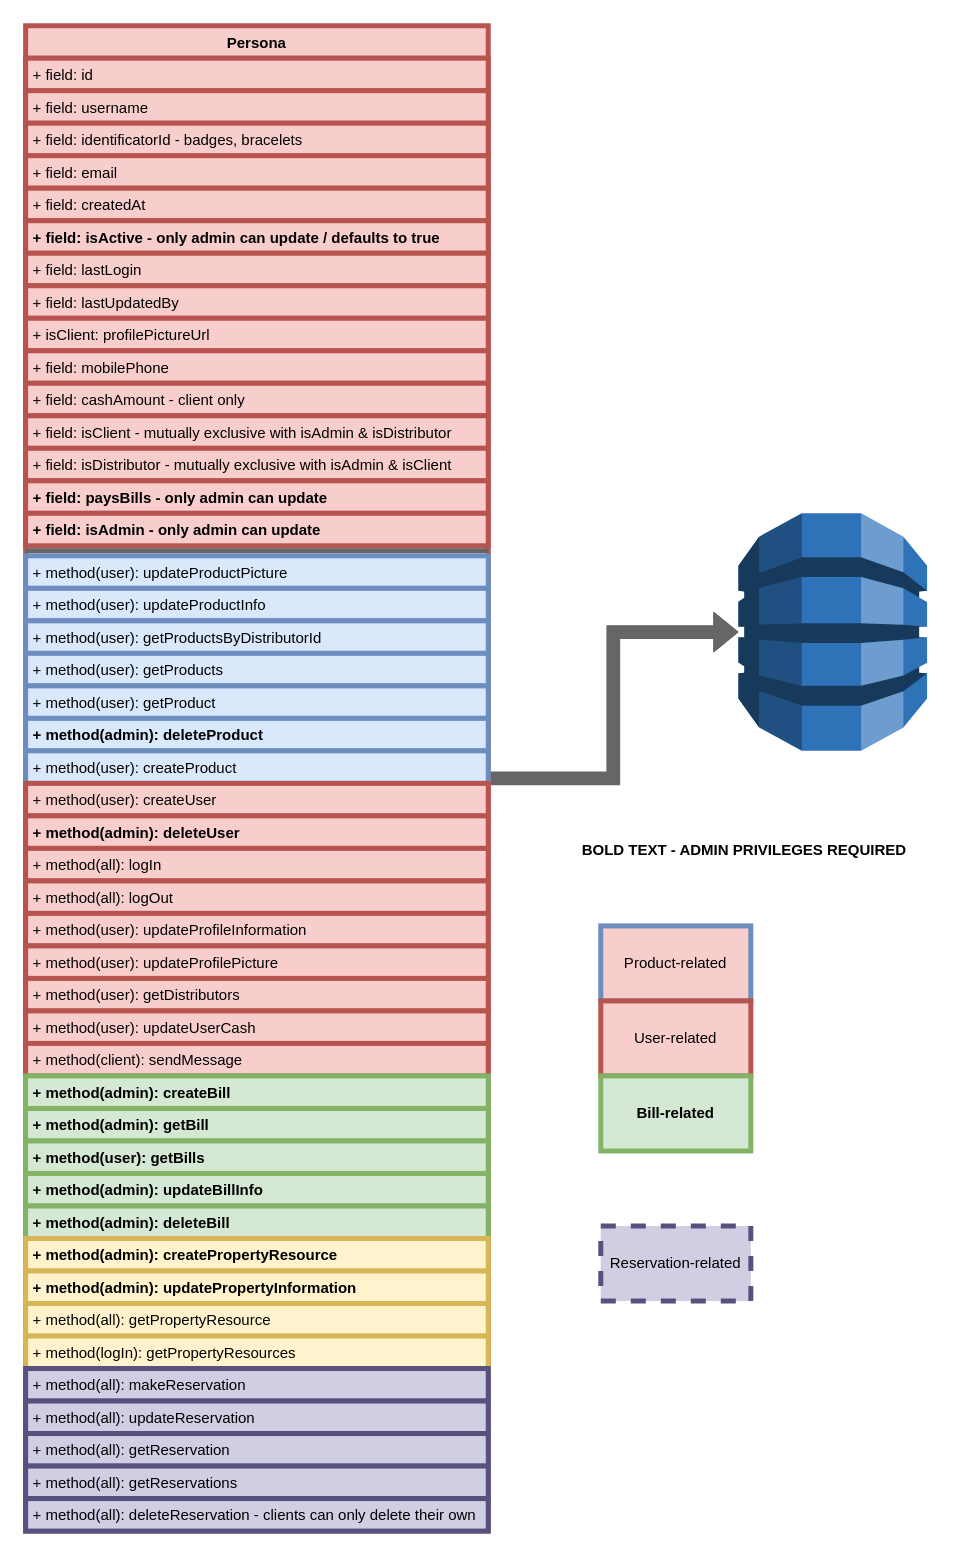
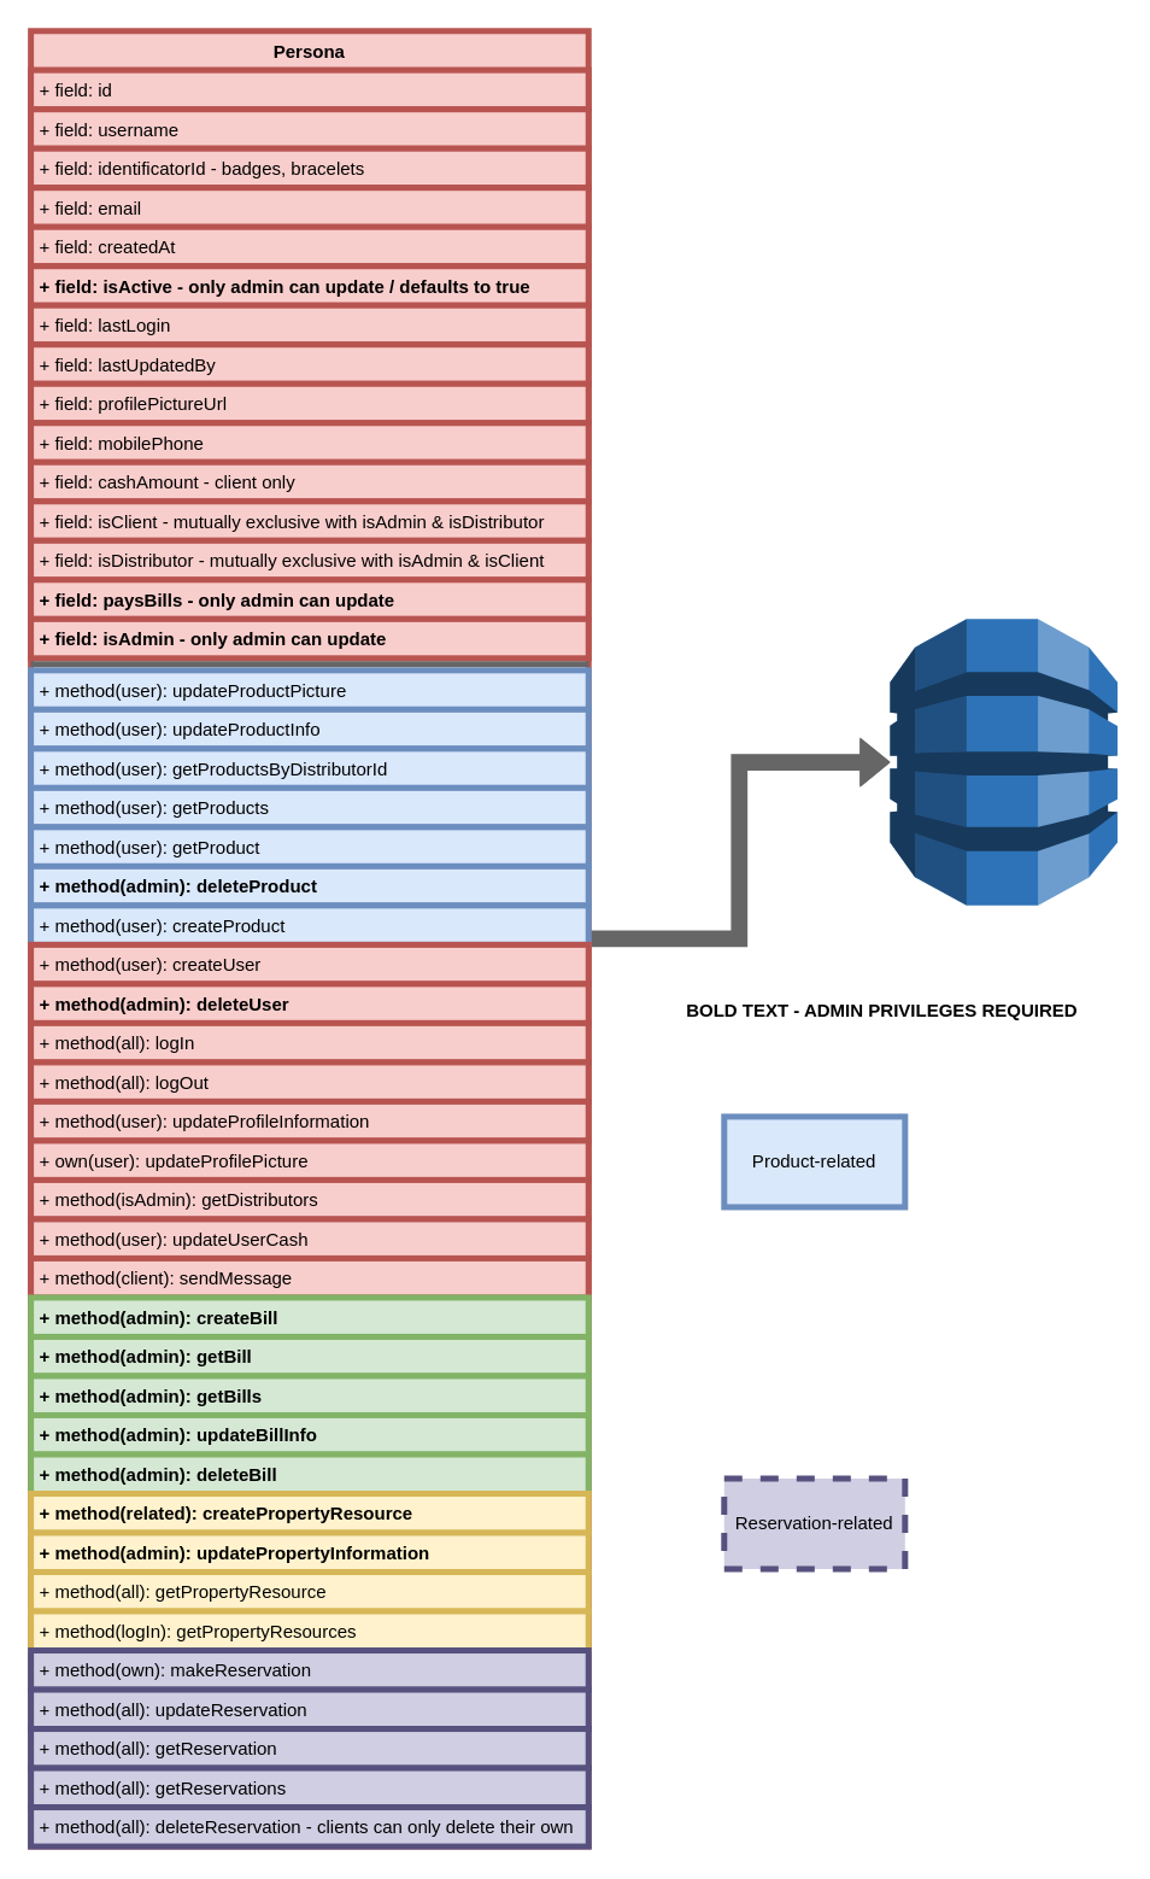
- <mxCell id="17" value="+ isClient: profilePictureUrl" style="text;align=left;verticalAlign=top;spacingLeft=4;spacingRight=4;overflow=hidden;rotatable=0;points=[[0,0.5],[1,0.5]];portConstraint=eastwest;fillColor=#f8cecc;strokeColor=#b85450;strokeWidth=4;fontStyle=0;labelBackgroundColor=none;" vertex="1" parent="8"><mxGeometry y="234" width="370" height="26" as="geometry" /></mxCell>
+ <mxCell id="17" value="+ field: profilePictureUrl" style="text;align=left;verticalAlign=top;spacingLeft=4;spacingRight=4;overflow=hidden;rotatable=0;points=[[0,0.5],[1,0.5]];portConstraint=eastwest;fillColor=#f8cecc;strokeColor=#b85450;strokeWidth=4;fontStyle=0;labelBackgroundColor=none;" vertex="1" parent="8"><mxGeometry y="234" width="370" height="26" as="geometry" /></mxCell>
- <mxCell id="7" value="BOLD TEXT - ADMIN PRIVILEGES REQUIRED" style="text;html=1;strokeColor=none;fillColor=none;align=center;verticalAlign=middle;whiteSpace=wrap;rounded=0;shadow=0;labelBackgroundColor=none;fontStyle=1" vertex="1" parent="1"><mxGeometry x="440" y="670" width="310" height="20" as="geometry" /></mxCell>
+ <mxCell id="7" value="BOLD TEXT - ADMIN PRIVILEGES REQUIRED" style="text;html=1;strokeColor=none;fillColor=none;align=center;verticalAlign=middle;whiteSpace=wrap;rounded=0;shadow=0;labelBackgroundColor=none;fontStyle=1" vertex="1" parent="1"><mxGeometry x="430" y="660" width="310" height="20" as="geometry" /></mxCell>
- <mxCell id="37" value="+ method(user): updateProfilePicture" style="text;align=left;verticalAlign=top;spacingLeft=4;spacingRight=4;overflow=hidden;rotatable=0;points=[[0,0.5],[1,0.5]];portConstraint=eastwest;fillColor=#f8cecc;strokeColor=#b85450;strokeWidth=4;fontStyle=0;labelBackgroundColor=none;" vertex="1" parent="8"><mxGeometry y="736" width="370" height="26" as="geometry" /></mxCell>
+ <mxCell id="37" value="+ own(user): updateProfilePicture" style="text;align=left;verticalAlign=top;spacingLeft=4;spacingRight=4;overflow=hidden;rotatable=0;points=[[0,0.5],[1,0.5]];portConstraint=eastwest;fillColor=#f8cecc;strokeColor=#b85450;strokeWidth=4;fontStyle=0;labelBackgroundColor=none;" vertex="1" parent="8"><mxGeometry y="736" width="370" height="26" as="geometry" /></mxCell>
- <mxCell id="4" value="Product-related" style="rounded=0;whiteSpace=wrap;html=1;shadow=0;labelBackgroundColor=none;strokeColor=#6c8ebf;strokeWidth=4;fillColor=#f8cecc;align=center;fontStyle=0;" vertex="1" parent="1"><mxGeometry x="480" y="740" width="120" height="60" as="geometry" /></mxCell>
+ <mxCell id="4" value="Product-related" style="rounded=0;whiteSpace=wrap;html=1;shadow=0;labelBackgroundColor=none;strokeColor=#6c8ebf;strokeWidth=4;fillColor=#dae8fc;align=center;fontStyle=0" vertex="1" parent="1"><mxGeometry x="480" y="740" width="120" height="60" as="geometry" /></mxCell>
- <mxCell id="38" value="+ method(user): getDistributors" style="text;align=left;verticalAlign=top;spacingLeft=4;spacingRight=4;overflow=hidden;rotatable=0;points=[[0,0.5],[1,0.5]];portConstraint=eastwest;fillColor=#f8cecc;strokeColor=#b85450;strokeWidth=4;fontStyle=0;labelBackgroundColor=none;" vertex="1" parent="8"><mxGeometry y="762" width="370" height="26" as="geometry" /></mxCell>
+ <mxCell id="38" value="+ method(isAdmin): getDistributors" style="text;align=left;verticalAlign=top;spacingLeft=4;spacingRight=4;overflow=hidden;rotatable=0;points=[[0,0.5],[1,0.5]];portConstraint=eastwest;fillColor=#f8cecc;strokeColor=#b85450;strokeWidth=4;fontStyle=0;labelBackgroundColor=none;" vertex="1" parent="8"><mxGeometry y="762" width="370" height="26" as="geometry" /></mxCell>
- <mxCell id="5" value="User-related" style="rounded=0;whiteSpace=wrap;html=1;shadow=0;labelBackgroundColor=none;strokeColor=#b85450;strokeWidth=4;fillColor=#f8cecc;align=center;fontStyle=0" vertex="1" parent="1"><mxGeometry x="480" y="800" width="120" height="60" as="geometry" /></mxCell>
- <mxCell id="6" value="Bill-related" style="rounded=0;whiteSpace=wrap;html=1;shadow=0;labelBackgroundColor=none;strokeColor=#82b366;strokeWidth=4;fillColor=#d5e8d4;align=center;fontStyle=1" vertex="1" parent="1"><mxGeometry x="480" y="860" width="120" height="60" as="geometry" /></mxCell>
- <mxCell id="43" value="+ method(user): getBills" style="text;align=left;verticalAlign=top;spacingLeft=4;spacingRight=4;overflow=hidden;rotatable=0;points=[[0,0.5],[1,0.5]];portConstraint=eastwest;fillColor=#d5e8d4;strokeColor=#82b366;strokeWidth=4;fontStyle=1;labelBackgroundColor=none;" vertex="1" parent="8"><mxGeometry y="892" width="370" height="26" as="geometry" /></mxCell>
+ <mxCell id="43" value="+ method(admin): getBills" style="text;align=left;verticalAlign=top;spacingLeft=4;spacingRight=4;overflow=hidden;rotatable=0;points=[[0,0.5],[1,0.5]];portConstraint=eastwest;fillColor=#d5e8d4;strokeColor=#82b366;strokeWidth=4;fontStyle=1;labelBackgroundColor=none;" vertex="1" parent="8"><mxGeometry y="892" width="370" height="26" as="geometry" /></mxCell>
- <mxCell id="46" value="+ method(admin): createPropertyResource" style="text;align=left;verticalAlign=top;spacingLeft=4;spacingRight=4;overflow=hidden;rotatable=0;points=[[0,0.5],[1,0.5]];portConstraint=eastwest;fillColor=#fff2cc;strokeColor=#d6b656;strokeWidth=4;fontStyle=1;labelBackgroundColor=none;" vertex="1" parent="8"><mxGeometry y="970" width="370" height="26" as="geometry" /></mxCell>
+ <mxCell id="46" value="+ method(related): createPropertyResource" style="text;align=left;verticalAlign=top;spacingLeft=4;spacingRight=4;overflow=hidden;rotatable=0;points=[[0,0.5],[1,0.5]];portConstraint=eastwest;fillColor=#fff2cc;strokeColor=#d6b656;strokeWidth=4;fontStyle=1;labelBackgroundColor=none;" vertex="1" parent="8"><mxGeometry y="970" width="370" height="26" as="geometry" /></mxCell>
- <mxCell id="50" value="+ method(all): makeReservation" style="text;align=left;verticalAlign=top;spacingLeft=4;spacingRight=4;overflow=hidden;rotatable=0;points=[[0,0.5],[1,0.5]];portConstraint=eastwest;fillColor=#d0cee2;strokeColor=#56517e;strokeWidth=4;fontStyle=0;labelBackgroundColor=none;" vertex="1" parent="8"><mxGeometry y="1074" width="370" height="26" as="geometry" /></mxCell>
+ <mxCell id="50" value="+ method(own): makeReservation" style="text;align=left;verticalAlign=top;spacingLeft=4;spacingRight=4;overflow=hidden;rotatable=0;points=[[0,0.5],[1,0.5]];portConstraint=eastwest;fillColor=#d0cee2;strokeColor=#56517e;strokeWidth=4;fontStyle=0;labelBackgroundColor=none;" vertex="1" parent="8"><mxGeometry y="1074" width="370" height="26" as="geometry" /></mxCell>
